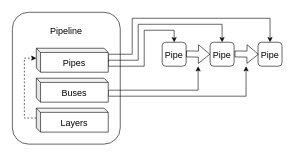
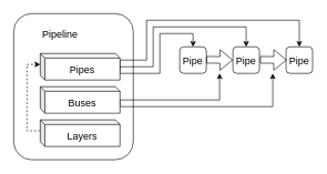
- <mxCell id="3" value="Pipeline" style="text;html=1;strokeColor=none;fillColor=none;align=center;verticalAlign=middle;whiteSpace=wrap;rounded=0;fontSize=15;" vertex="1" parent="1"><mxGeometry x="90" y="40" width="40" height="20" as="geometry" /></mxCell>
+ <mxCell id="3" value="Pipeline" style="text;html=1;strokeColor=none;fillColor=none;align=center;verticalAlign=middle;whiteSpace=wrap;rounded=0;fontSize=15;" vertex="1" parent="1"><mxGeometry x="70" y="40" width="40" height="20" as="geometry" /></mxCell>
